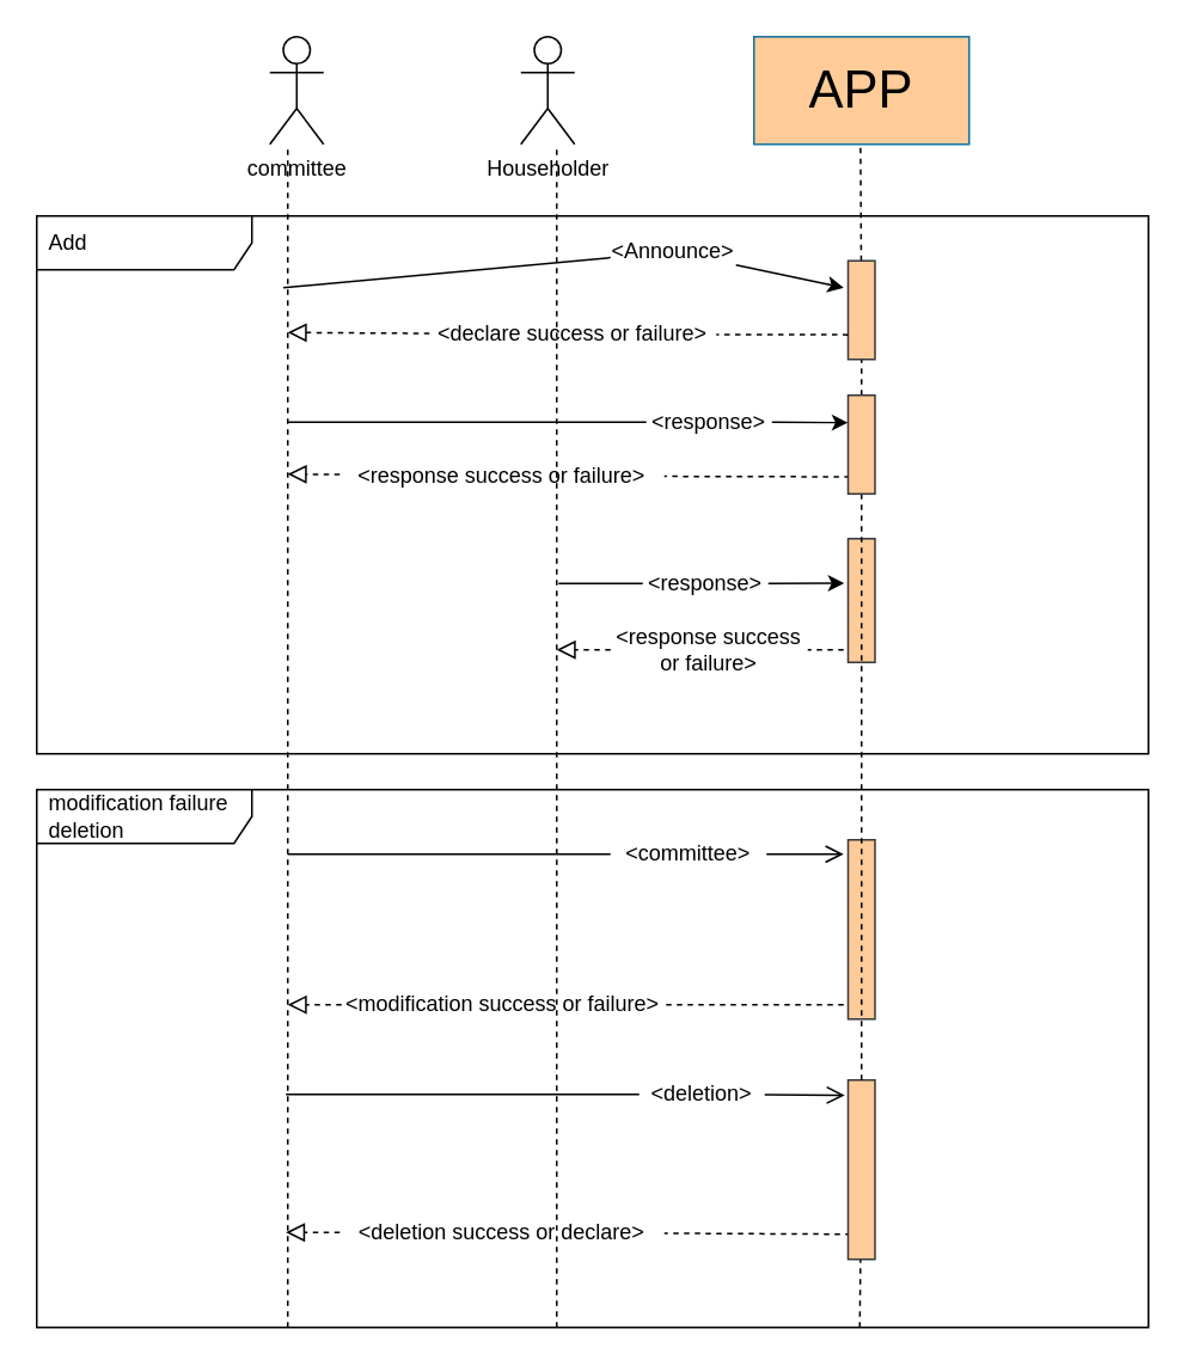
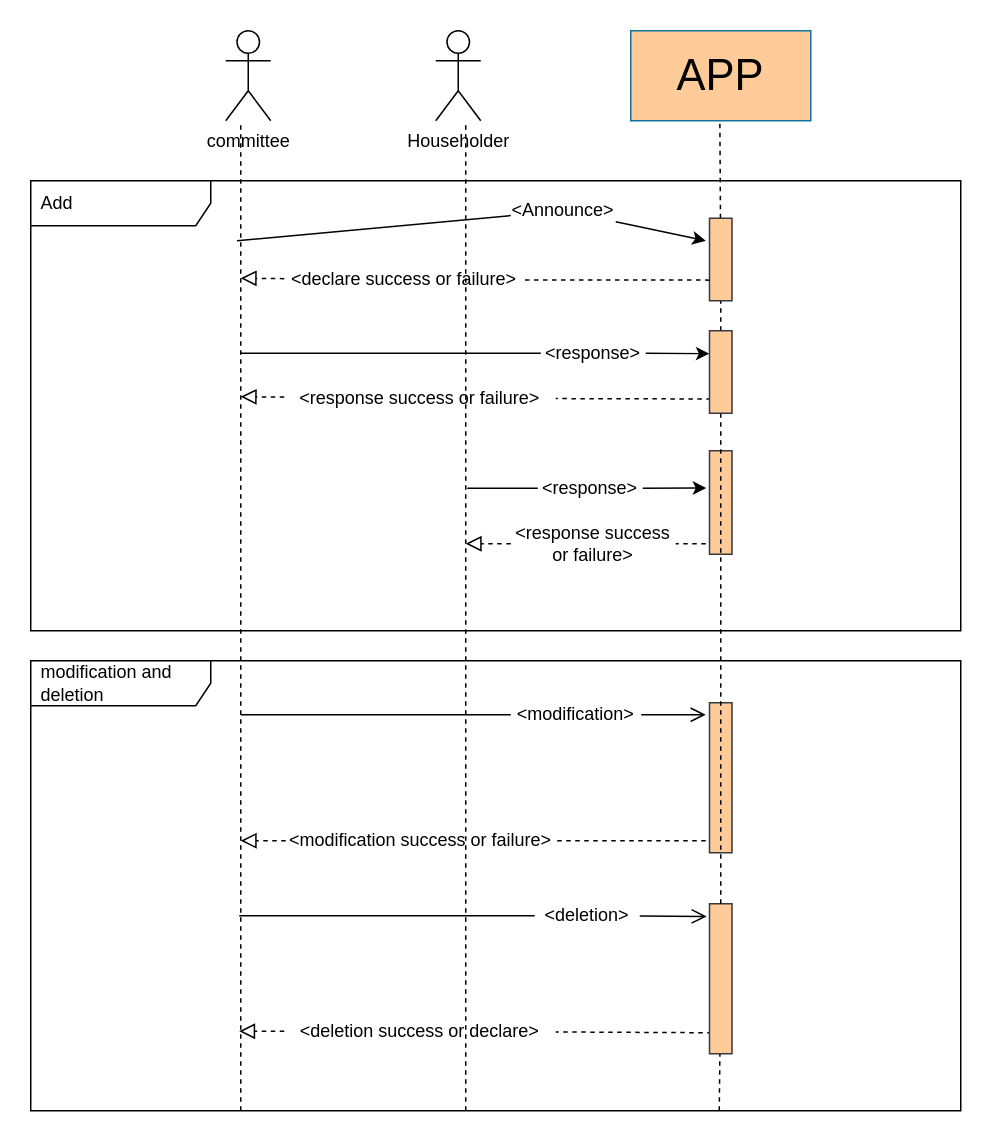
- <mxCell id="45" value="&amp;lt;declare success or failure&amp;gt;" style="text;html=1;strokeColor=none;fillColor=none;align=center;verticalAlign=middle;whiteSpace=wrap;rounded=0;" parent="1" vertex="1"><mxGeometry x="239" y="171" width="160" height="30" as="geometry" /></mxCell>
+ <mxCell id="45" value="&amp;lt;declare success or failure&amp;gt;" style="text;html=1;strokeColor=none;fillColor=none;align=center;verticalAlign=middle;whiteSpace=wrap;rounded=0;" parent="1" vertex="1"><mxGeometry x="189" y="171" width="160" height="30" as="geometry" /></mxCell>
- <mxCell id="2" value="modification failure deletion" style="shape=umlFrame;whiteSpace=wrap;html=1;width=120;height=30;boundedLbl=1;verticalAlign=middle;align=left;spacingLeft=5;" parent="1" vertex="1"><mxGeometry x="20" y="440" width="620" height="300" as="geometry" /></mxCell>
+ <mxCell id="2" value="modification and deletion" style="shape=umlFrame;whiteSpace=wrap;html=1;width=120;height=30;boundedLbl=1;verticalAlign=middle;align=left;spacingLeft=5;" parent="1" vertex="1"><mxGeometry x="20" y="440" width="620" height="300" as="geometry" /></mxCell>
- <mxCell id="28" value="&amp;lt;committee&amp;gt;" style="text;html=1;strokeColor=none;fillColor=none;align=center;verticalAlign=middle;whiteSpace=wrap;rounded=0;" parent="1" vertex="1"><mxGeometry x="340" y="461" width="87" height="30" as="geometry" /></mxCell>
+ <mxCell id="28" value="&amp;lt;modification&amp;gt;" style="text;html=1;strokeColor=none;fillColor=none;align=center;verticalAlign=middle;whiteSpace=wrap;rounded=0;" parent="1" vertex="1"><mxGeometry x="340" y="461" width="87" height="30" as="geometry" /></mxCell>
